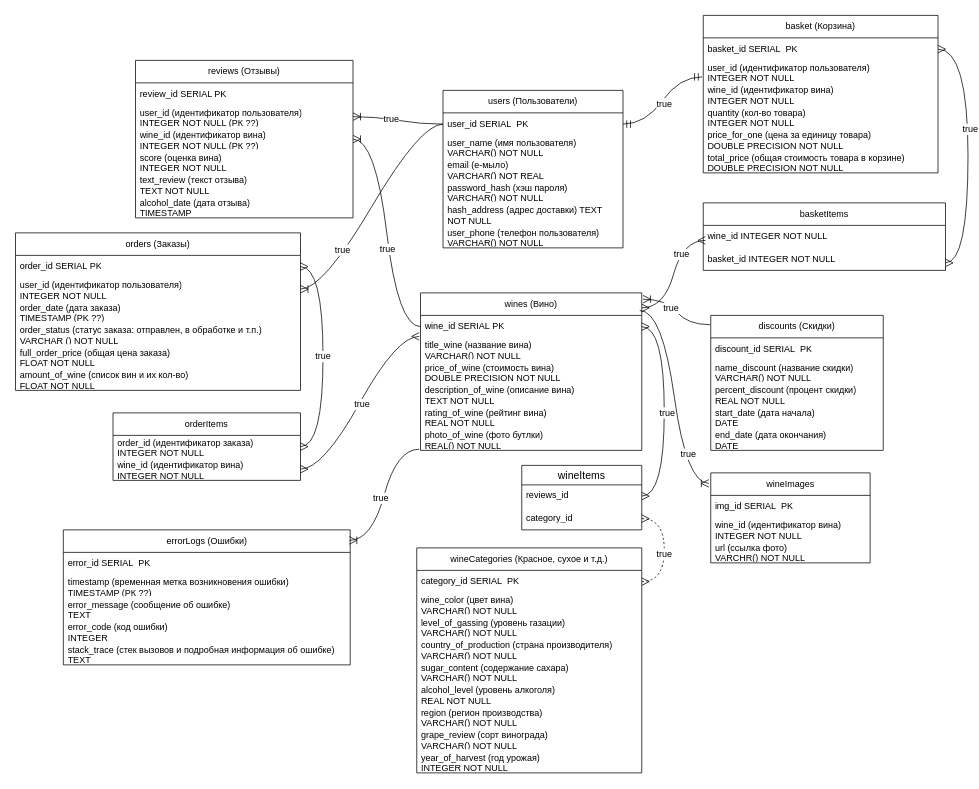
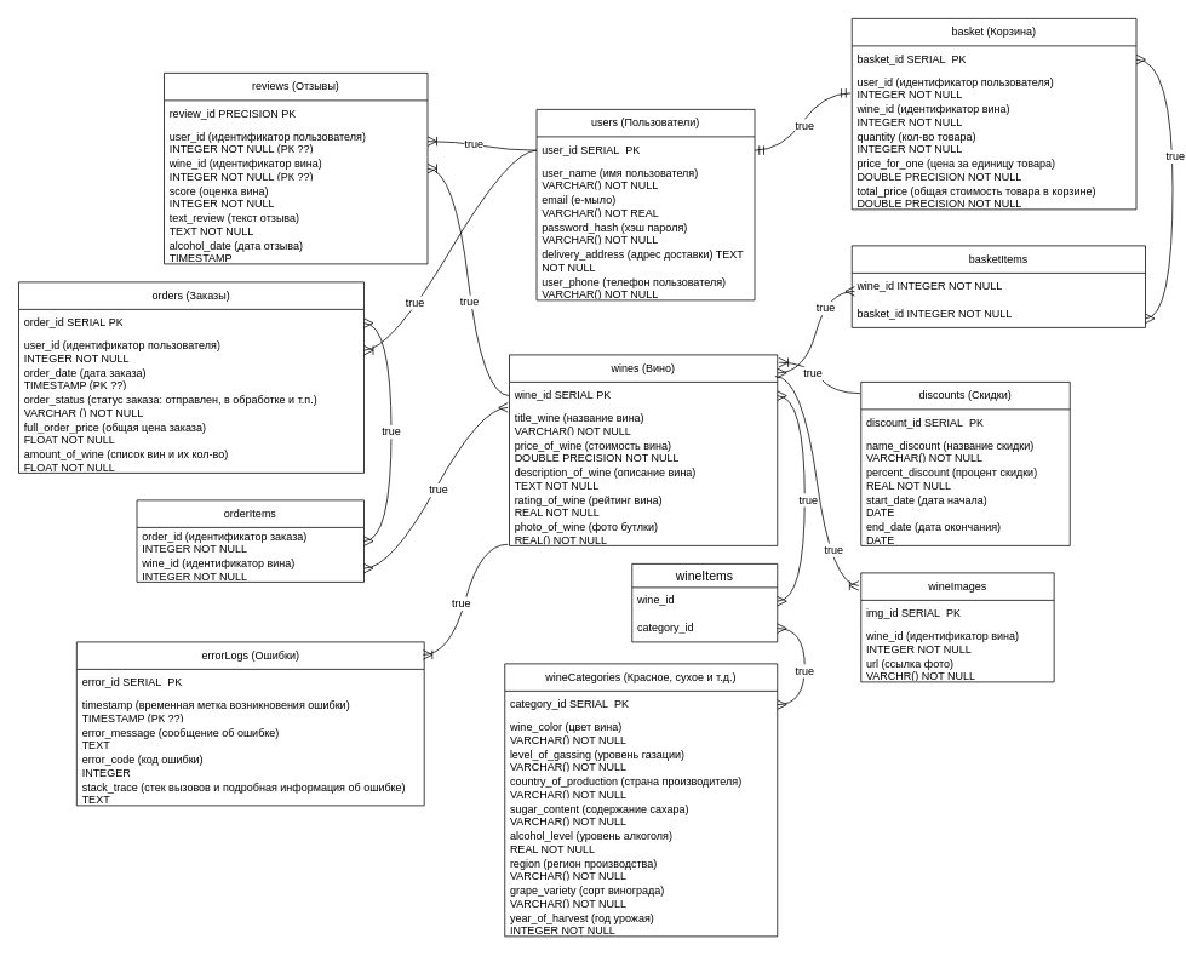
- <mxCell id="10" value="review_id SERIAL PK" style="text;strokeColor=none;fillColor=none;align=left;verticalAlign=middle;spacingLeft=4;spacingRight=4;overflow=hidden;points=[[0,0.5],[1,0.5]];portConstraint=eastwest;rotatable=0;whiteSpace=wrap;html=1;" parent="9" vertex="1"><mxGeometry y="30" width="290" height="30" as="geometry" /></mxCell>
+ <mxCell id="10" value="review_id PRECISION PK" style="text;strokeColor=none;fillColor=none;align=left;verticalAlign=middle;spacingLeft=4;spacingRight=4;overflow=hidden;points=[[0,0.5],[1,0.5]];portConstraint=eastwest;rotatable=0;whiteSpace=wrap;html=1;" parent="9" vertex="1"><mxGeometry y="30" width="290" height="30" as="geometry" /></mxCell>
- <mxCell id="7" value="hash_address (адрес доставки) TEXT NOT NULL" style="text;strokeColor=none;fillColor=none;align=left;verticalAlign=middle;spacingLeft=4;spacingRight=4;overflow=hidden;points=[[0,0.5],[1,0.5]];portConstraint=eastwest;rotatable=0;whiteSpace=wrap;html=1;" parent="2" vertex="1"><mxGeometry y="150" width="240" height="30" as="geometry" /></mxCell>
+ <mxCell id="7" value="delivery_address (адрес доставки) TEXT NOT NULL" style="text;strokeColor=none;fillColor=none;align=left;verticalAlign=middle;spacingLeft=4;spacingRight=4;overflow=hidden;points=[[0,0.5],[1,0.5]];portConstraint=eastwest;rotatable=0;whiteSpace=wrap;html=1;" parent="2" vertex="1"><mxGeometry y="150" width="240" height="30" as="geometry" /></mxCell>
- <mxCell id="84" value="reviews_id" style="text;strokeColor=none;fillColor=none;spacingLeft=4;spacingRight=4;overflow=hidden;rotatable=0;points=[[0,0.5],[1,0.5]];portConstraint=eastwest;fontSize=12;whiteSpace=wrap;html=1;" vertex="1" parent="83"><mxGeometry y="26" width="160" height="30" as="geometry" /></mxCell>
+ <mxCell id="84" value="wine_id" style="text;strokeColor=none;fillColor=none;spacingLeft=4;spacingRight=4;overflow=hidden;rotatable=0;points=[[0,0.5],[1,0.5]];portConstraint=eastwest;fontSize=12;whiteSpace=wrap;html=1;" vertex="1" parent="83"><mxGeometry y="26" width="160" height="30" as="geometry" /></mxCell>
- <mxCell id="88" value="" style="edgeStyle=entityRelationEdgeStyle;fontSize=12;html=1;endArrow=ERmany;startArrow=ERmany;rounded=0;startSize=8;endSize=8;curved=1;exitX=1;exitY=0.5;exitDx=0;exitDy=0;entryX=1;entryY=0.5;entryDx=0;entryDy=0;dashed=1;" edge="1" parent="1" source="85" target="48"><mxGeometry width="100" height="100" relative="1" as="geometry"><mxPoint x="410" y="770" as="sourcePoint" /><mxPoint x="870" y="760" as="targetPoint" /></mxGeometry></mxCell>
+ <mxCell id="88" value="" style="edgeStyle=entityRelationEdgeStyle;fontSize=12;html=1;endArrow=ERmany;startArrow=ERmany;rounded=0;startSize=8;endSize=8;curved=1;exitX=1;exitY=0.5;exitDx=0;exitDy=0;entryX=1;entryY=0.5;entryDx=0;entryDy=0;" edge="1" parent="1" source="85" target="48"><mxGeometry width="100" height="100" relative="1" as="geometry"><mxPoint x="410" y="770" as="sourcePoint" /><mxPoint x="870" y="760" as="targetPoint" /></mxGeometry></mxCell>
- <mxCell id="55" value="grape_review (сорт винограда)&lt;div&gt;VARCHAR() NOT NULL&lt;/div&gt;" style="text;strokeColor=none;fillColor=none;align=left;verticalAlign=middle;spacingLeft=4;spacingRight=4;overflow=hidden;points=[[0,0.5],[1,0.5]];portConstraint=eastwest;rotatable=0;whiteSpace=wrap;html=1;" vertex="1" parent="47"><mxGeometry y="240" width="300" height="30" as="geometry" /></mxCell>
+ <mxCell id="55" value="grape_variety (сорт винограда)&lt;div&gt;VARCHAR() NOT NULL&lt;/div&gt;" style="text;strokeColor=none;fillColor=none;align=left;verticalAlign=middle;spacingLeft=4;spacingRight=4;overflow=hidden;points=[[0,0.5],[1,0.5]];portConstraint=eastwest;rotatable=0;whiteSpace=wrap;html=1;" vertex="1" parent="47"><mxGeometry y="240" width="300" height="30" as="geometry" /></mxCell>
